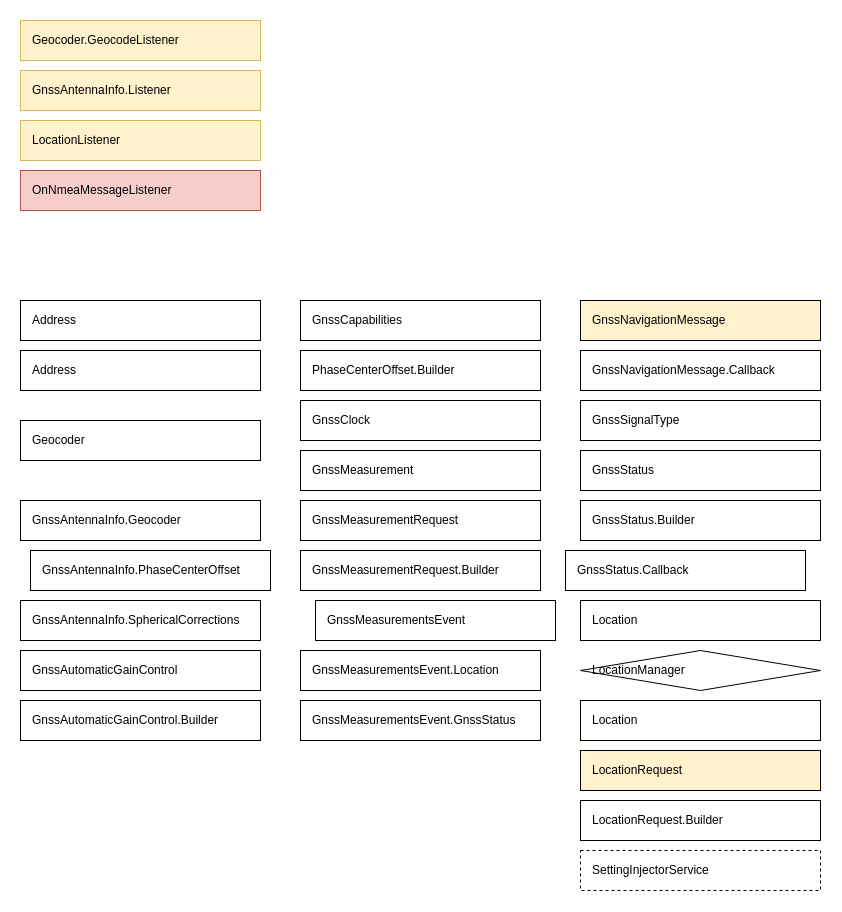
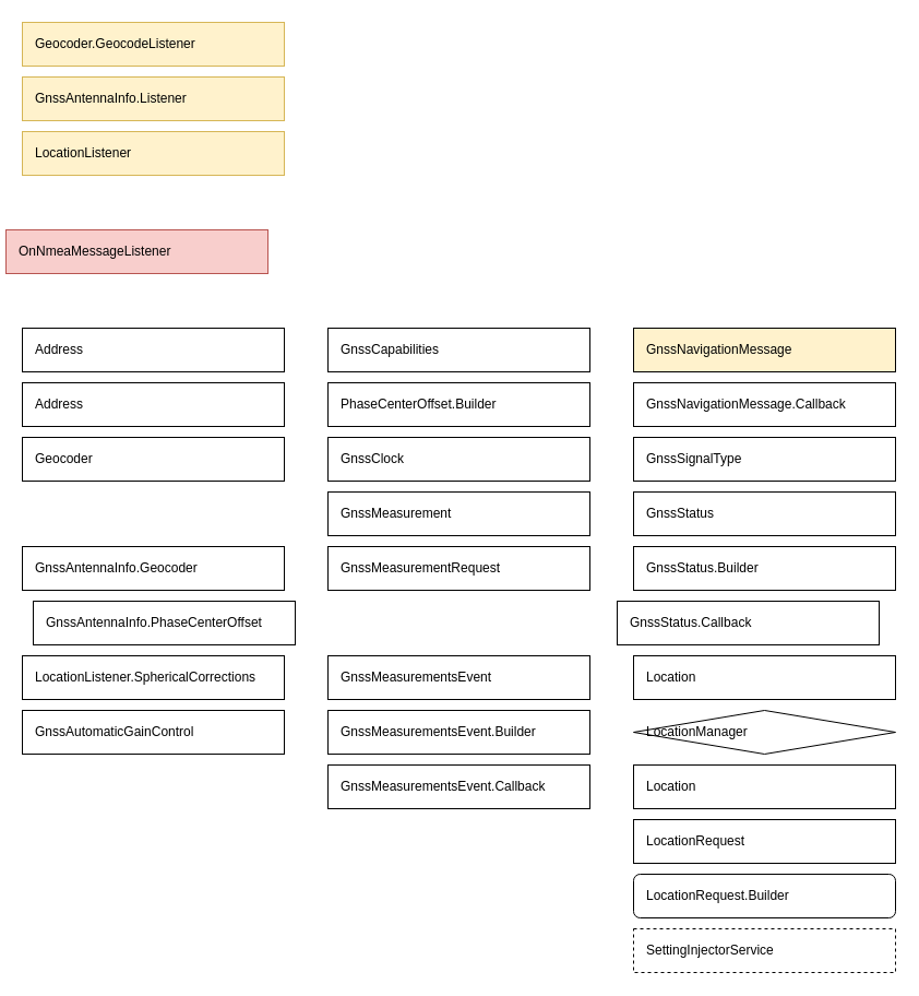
- <mxCell id="34" value="&lt;div&gt;OnNmeaMessageListener&lt;/div&gt;" style="rounded=0;whiteSpace=wrap;html=1;align=left;spacingLeft=10;fillColor=#f8cecc;strokeColor=#b85450;" vertex="1" parent="1"><mxGeometry x="20" y="170" width="240" height="40" as="geometry" /></mxCell>
+ <mxCell id="34" value="&lt;div&gt;OnNmeaMessageListener&lt;/div&gt;" style="rounded=0;whiteSpace=wrap;html=1;align=left;spacingLeft=10;fillColor=#f8cecc;strokeColor=#b85450;" vertex="1" parent="1"><mxGeometry x="5" y="210" width="240" height="40" as="geometry" /></mxCell>
- <mxCell id="8" value="Geocoder" style="rounded=0;whiteSpace=wrap;html=1;align=left;spacingLeft=10;" vertex="1" parent="1"><mxGeometry x="20" y="420" width="240" height="40" as="geometry" /></mxCell>
+ <mxCell id="8" value="Geocoder" style="rounded=0;whiteSpace=wrap;html=1;align=left;spacingLeft=10;" vertex="1" parent="1"><mxGeometry x="20" y="400" width="240" height="40" as="geometry" /></mxCell>
- <mxCell id="19" value="GnssMeasurementRequest.Builder" style="rounded=0;whiteSpace=wrap;html=1;align=left;spacingLeft=10;" vertex="1" parent="1"><mxGeometry x="300" y="550" width="240" height="40" as="geometry" /></mxCell>
- <mxCell id="11" value="GnssAntennaInfo.SphericalCorrections" style="rounded=0;whiteSpace=wrap;html=1;align=left;spacingLeft=10;" vertex="1" parent="1"><mxGeometry x="20" y="600" width="240" height="40" as="geometry" /></mxCell>
+ <mxCell id="11" value="LocationListener.SphericalCorrections" style="rounded=0;whiteSpace=wrap;html=1;align=left;spacingLeft=10;" vertex="1" parent="1"><mxGeometry x="20" y="600" width="240" height="40" as="geometry" /></mxCell>
- <mxCell id="20" value="GnssMeasurementsEvent" style="rounded=0;whiteSpace=wrap;html=1;align=left;spacingLeft=10;" vertex="1" parent="1"><mxGeometry x="315" y="600" width="240" height="40" as="geometry" /></mxCell>
+ <mxCell id="20" value="GnssMeasurementsEvent" style="rounded=0;whiteSpace=wrap;html=1;align=left;spacingLeft=10;" vertex="1" parent="1"><mxGeometry x="300" y="600" width="240" height="40" as="geometry" /></mxCell>
- <mxCell id="21" value="&lt;span style=&quot;text-align: center;&quot;&gt;GnssMeasurementsEvent.Location&lt;/span&gt;" style="rounded=0;whiteSpace=wrap;html=1;align=left;spacingLeft=10;" vertex="1" parent="1"><mxGeometry x="300" y="650" width="240" height="40" as="geometry" /></mxCell>
+ <mxCell id="21" value="&lt;span style=&quot;text-align: center;&quot;&gt;GnssMeasurementsEvent.Builder&lt;/span&gt;" style="rounded=0;whiteSpace=wrap;html=1;align=left;spacingLeft=10;" vertex="1" parent="1"><mxGeometry x="300" y="650" width="240" height="40" as="geometry" /></mxCell>
- <mxCell id="13" value="GnssAutomaticGainControl.Builder" style="rounded=0;whiteSpace=wrap;html=1;align=left;spacingLeft=10;" vertex="1" parent="1"><mxGeometry x="20" y="700" width="240" height="40" as="geometry" /></mxCell>
- <mxCell id="22" value="GnssMeasurementsEvent.GnssStatus" style="rounded=0;whiteSpace=wrap;html=1;align=left;spacingLeft=10;" vertex="1" parent="1"><mxGeometry x="300" y="700" width="240" height="40" as="geometry" /></mxCell>
+ <mxCell id="22" value="GnssMeasurementsEvent.Callback" style="rounded=0;whiteSpace=wrap;html=1;align=left;spacingLeft=10;" vertex="1" parent="1"><mxGeometry x="300" y="700" width="240" height="40" as="geometry" /></mxCell>
- <mxCell id="3" value="LocationRequest" style="rounded=0;whiteSpace=wrap;html=1;spacingLeft=10;align=left;fillColor=#fff2cc;" vertex="1" parent="1"><mxGeometry x="580" y="750" width="240" height="40" as="geometry" /></mxCell>
+ <mxCell id="3" value="LocationRequest" style="rounded=0;whiteSpace=wrap;html=1;spacingLeft=10;align=left;" vertex="1" parent="1"><mxGeometry x="580" y="750" width="240" height="40" as="geometry" /></mxCell>
- <mxCell id="4" value="LocationRequest.Builder" style="rounded=0;whiteSpace=wrap;html=1;spacingLeft=10;align=left;" vertex="1" parent="1"><mxGeometry x="580" y="800" width="240" height="40" as="geometry" /></mxCell>
+ <mxCell id="4" value="LocationRequest.Builder" style="whiteSpace=wrap;html=1;spacingLeft=10;align=left;rounded=1;" vertex="1" parent="1"><mxGeometry x="580" y="800" width="240" height="40" as="geometry" /></mxCell>
